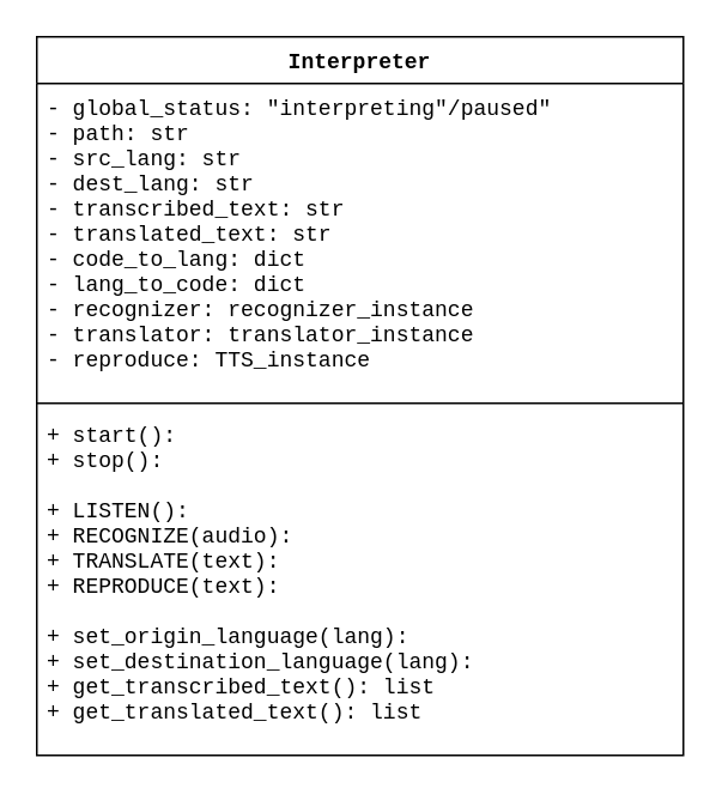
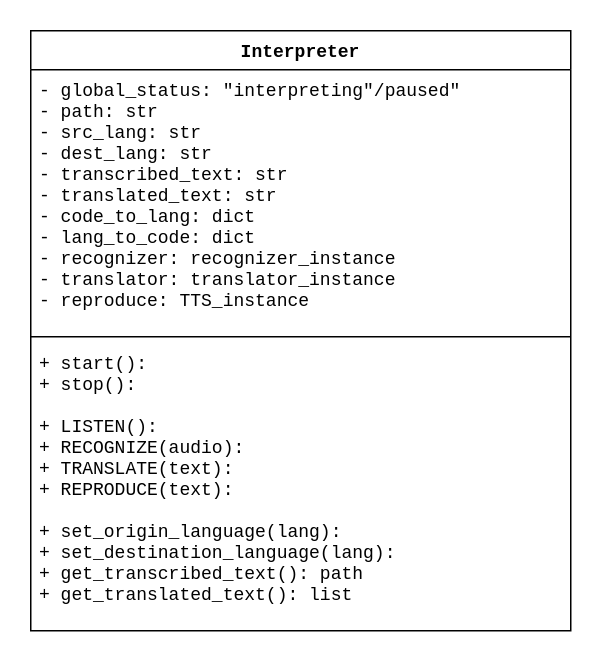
- <mxCell id="5" value="+ start():&#10;+ stop():&#10;&#10;+ LISTEN():&#10;+ RECOGNIZE(audio):&#10;+ TRANSLATE(text):&#10;+ REPRODUCE(text):&#10;&#10;+ set_origin_language(lang):&#10;+ set_destination_language(lang):&#10;+ get_transcribed_text(): list&#10;+ get_translated_text(): list&#10;" style="text;strokeColor=none;fillColor=none;align=left;verticalAlign=top;spacingLeft=4;spacingRight=4;overflow=hidden;rotatable=0;points=[[0,0.5],[1,0.5]];portConstraint=eastwest;fontFamily=Courier New;" parent="2" vertex="1"><mxGeometry y="208" width="360" height="192" as="geometry" /></mxCell>
+ <mxCell id="5" value="+ start():&#10;+ stop():&#10;&#10;+ LISTEN():&#10;+ RECOGNIZE(audio):&#10;+ TRANSLATE(text):&#10;+ REPRODUCE(text):&#10;&#10;+ set_origin_language(lang):&#10;+ set_destination_language(lang):&#10;+ get_transcribed_text(): path&#10;+ get_translated_text(): list&#10;" style="text;strokeColor=none;fillColor=none;align=left;verticalAlign=top;spacingLeft=4;spacingRight=4;overflow=hidden;rotatable=0;points=[[0,0.5],[1,0.5]];portConstraint=eastwest;fontFamily=Courier New;" parent="2" vertex="1"><mxGeometry y="208" width="360" height="192" as="geometry" /></mxCell>
